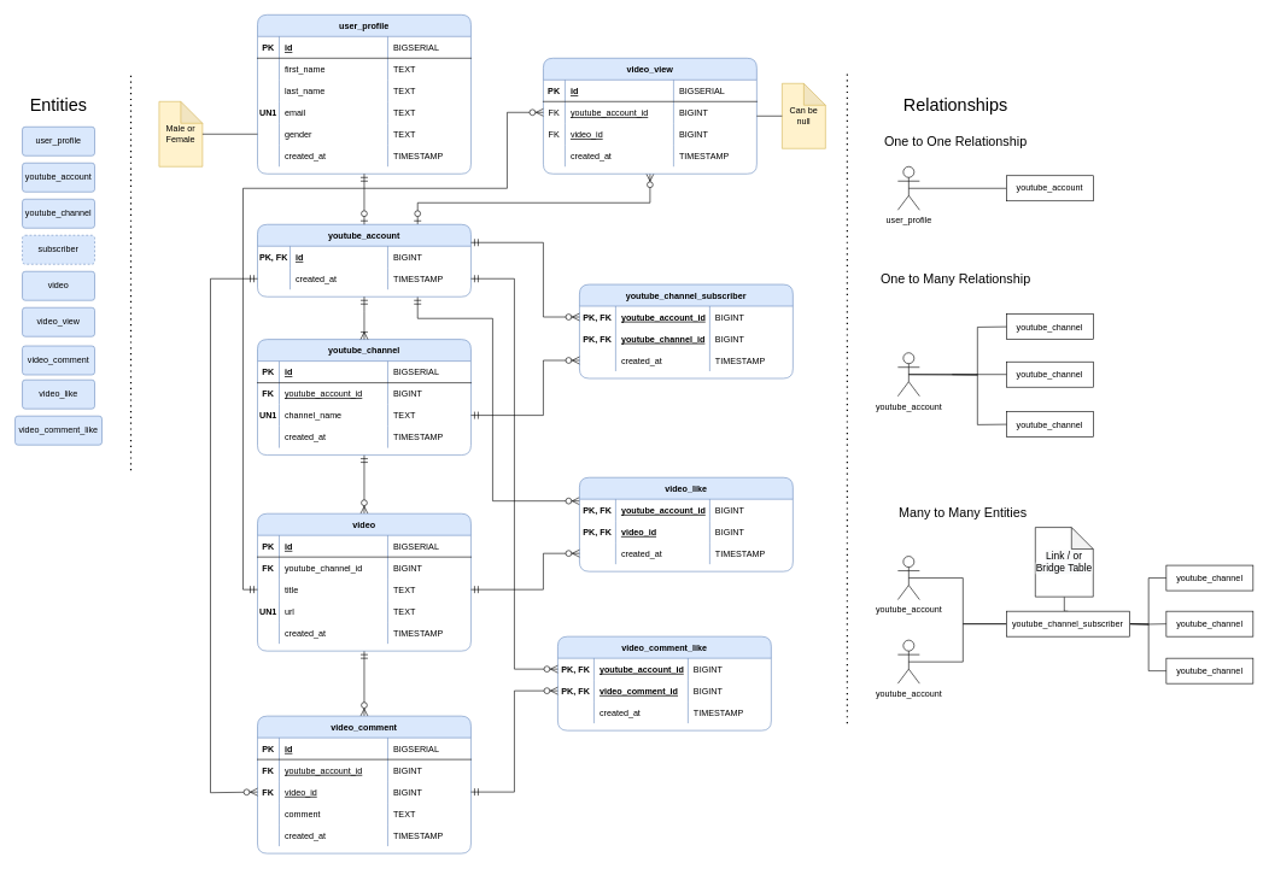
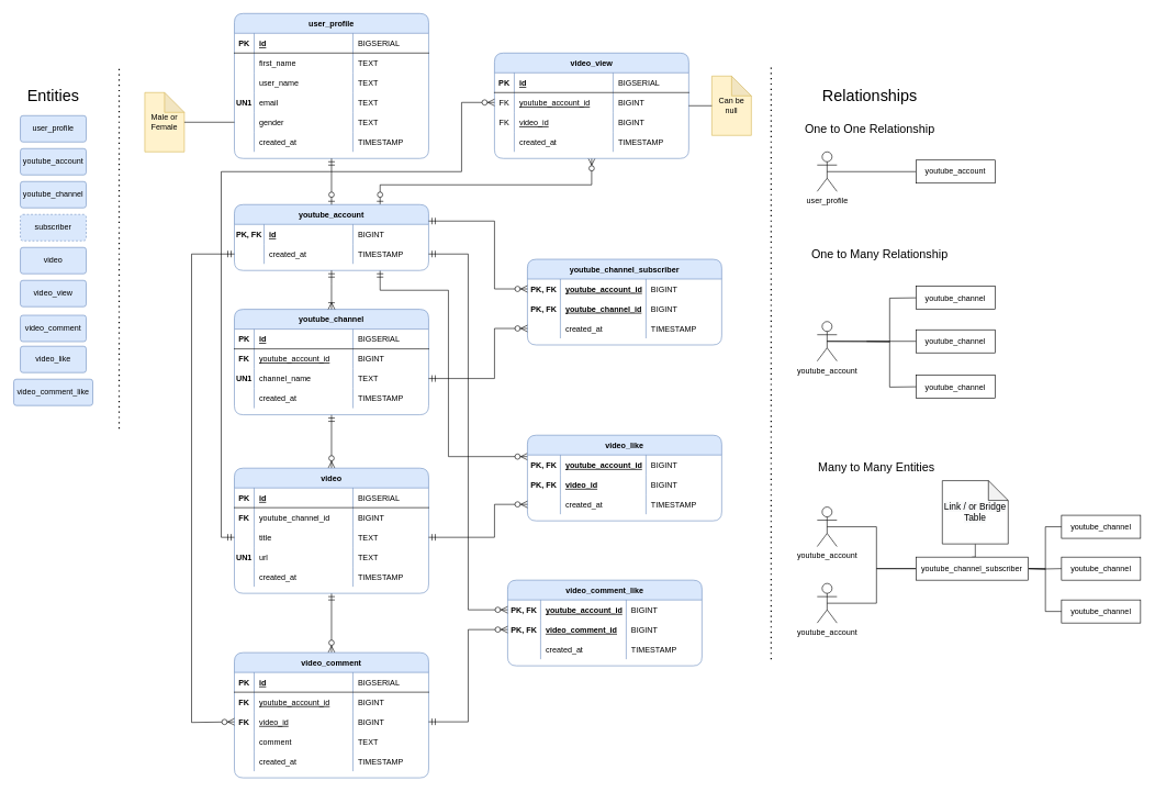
- <mxCell id="20" value="last_name" style="shape=partialRectangle;connectable=0;fillColor=none;top=0;left=0;bottom=0;right=0;align=left;spacingLeft=6;overflow=hidden;" parent="18" vertex="1"><mxGeometry x="30" width="150" height="30" as="geometry" /></mxCell>
+ <mxCell id="20" value="user_name" style="shape=partialRectangle;connectable=0;fillColor=none;top=0;left=0;bottom=0;right=0;align=left;spacingLeft=6;overflow=hidden;" parent="18" vertex="1"><mxGeometry x="30" width="150" height="30" as="geometry" /></mxCell>
- <mxCell id="75" value="&lt;font style=&quot;font-size: 18px&quot;&gt;One to Many Relationship&lt;/font&gt;" style="text;html=1;strokeColor=none;fillColor=none;align=center;verticalAlign=middle;whiteSpace=wrap;rounded=0;" parent="1" vertex="1"><mxGeometry x="1210" y="375" width="220" height="20" as="geometry" /></mxCell>
+ <mxCell id="75" value="&lt;font style=&quot;font-size: 18px&quot;&gt;One to Many Relationship&lt;/font&gt;" style="text;html=1;strokeColor=none;fillColor=none;align=center;verticalAlign=middle;whiteSpace=wrap;rounded=0;" parent="1" vertex="1"><mxGeometry x="1225" y="375" width="220" height="20" as="geometry" /></mxCell>
- <mxCell id="109" value="&#10;&#10;&lt;span style=&quot;color: rgb(0, 0, 0); font-family: helvetica; font-size: 14px; font-style: normal; font-weight: 400; letter-spacing: normal; text-align: center; text-indent: 0px; text-transform: none; word-spacing: 0px; background-color: rgb(248, 249, 250); display: inline; float: none;&quot;&gt;Link / or Bridge Table&lt;/span&gt;&#10;&#10;" style="shape=note;whiteSpace=wrap;html=1;backgroundOutline=1;darkOpacity=0.05;fontSize=14;" parent="1" vertex="1"><mxGeometry x="1430" y="729" width="80" height="96" as="geometry" /></mxCell>
+ <mxCell id="109" value="&#10;&#10;&lt;span style=&quot;color: rgb(0, 0, 0); font-family: helvetica; font-size: 14px; font-style: normal; font-weight: 400; letter-spacing: normal; text-align: center; text-indent: 0px; text-transform: none; word-spacing: 0px; background-color: rgb(248, 249, 250); display: inline; float: none;&quot;&gt;Link / or Bridge Table&lt;/span&gt;&#10;&#10;" style="shape=note;whiteSpace=wrap;html=1;backgroundOutline=1;darkOpacity=0.05;fontSize=14;" parent="1" vertex="1"><mxGeometry x="1430" y="729" width="100" height="96" as="geometry" /></mxCell>
